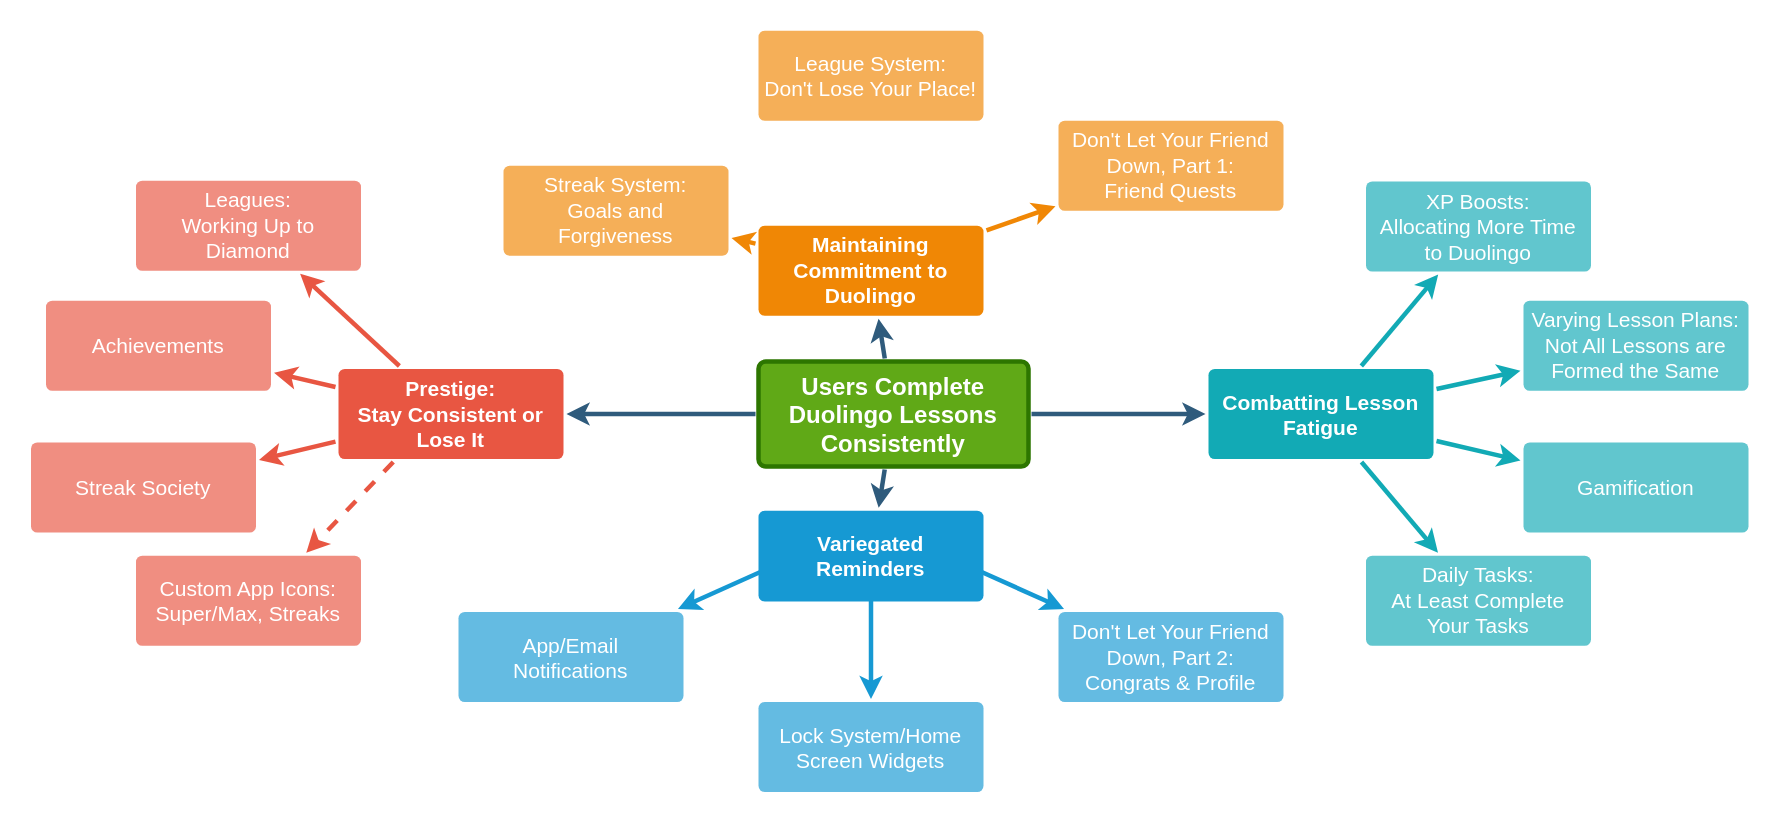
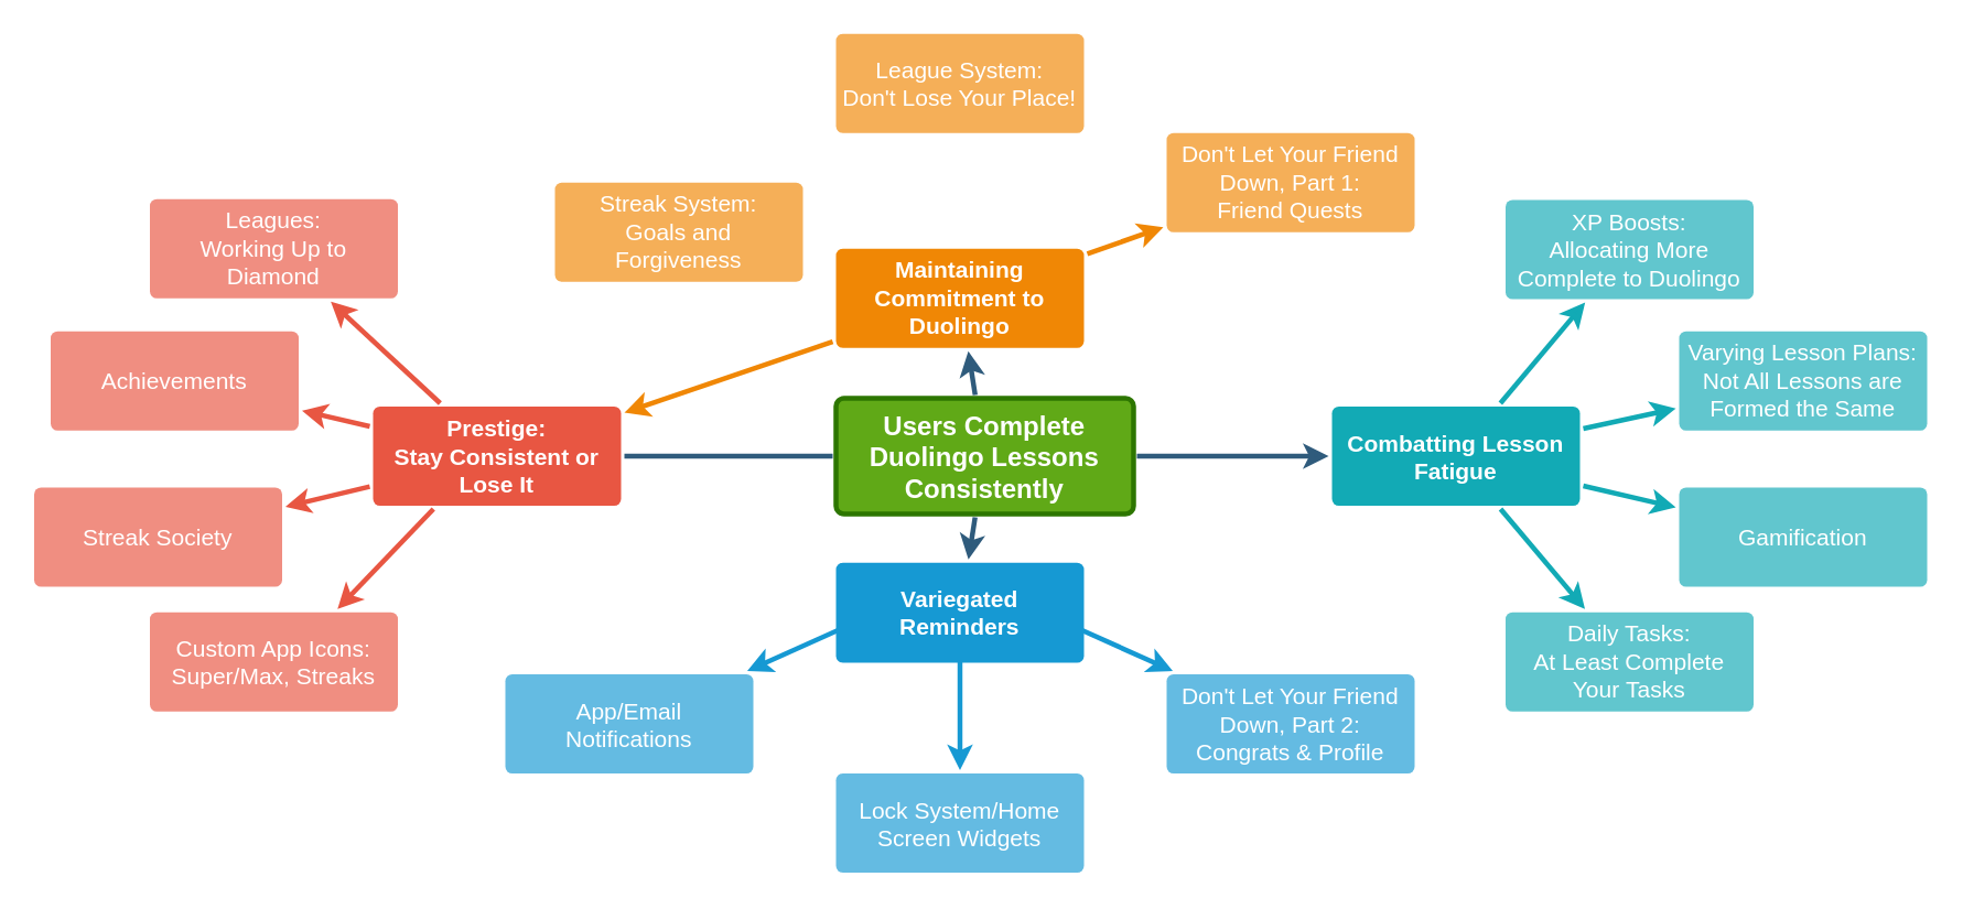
- <mxCell id="35" value="XP Boosts: &lt;br&gt;Allocating More Time to Duolingo" style="rounded=1;whiteSpace=wrap;html=1;shadow=0;labelBackgroundColor=none;strokeColor=none;strokeWidth=3;fillColor=#61c6ce;fontFamily=Helvetica;fontSize=14;fontColor=#FFFFFF;align=center;spacing=5;fontStyle=0;arcSize=7;perimeterSpacing=2;" parent="2" vertex="1"><mxGeometry x="890" y="100.5" width="150" height="60" as="geometry" /></mxCell>
+ <mxCell id="35" value="XP Boosts: &lt;br&gt;Allocating More Complete to Duolingo" style="rounded=1;whiteSpace=wrap;html=1;shadow=0;labelBackgroundColor=none;strokeColor=none;strokeWidth=3;fillColor=#61c6ce;fontFamily=Helvetica;fontSize=14;fontColor=#FFFFFF;align=center;spacing=5;fontStyle=0;arcSize=7;perimeterSpacing=2;" parent="2" vertex="1"><mxGeometry x="890" y="100.5" width="150" height="60" as="geometry" /></mxCell>
- <mxCell id="26" value="" style="edgeStyle=none;rounded=0;jumpStyle=none;html=1;shadow=0;labelBackgroundColor=none;startArrow=none;startFill=0;endArrow=classic;endFill=1;jettySize=auto;orthogonalLoop=1;strokeColor=#F08705;strokeWidth=3;fontFamily=Helvetica;fontSize=14;fontColor=#FFFFFF;spacing=5;" parent="2" source="20" target="25" edge="1"><mxGeometry relative="1" as="geometry" /></mxCell>
+ <mxCell id="26" value="" style="edgeStyle=none;rounded=0;jumpStyle=none;html=1;shadow=0;labelBackgroundColor=none;startArrow=none;startFill=0;endArrow=classic;endFill=1;jettySize=auto;orthogonalLoop=1;strokeColor=#F08705;strokeWidth=3;fontFamily=Helvetica;fontSize=14;fontColor=#FFFFFF;spacing=5;" parent="2" source="20" target="4" edge="1"><mxGeometry relative="1" as="geometry" /></mxCell>
- <mxCell id="5" value="" style="edgeStyle=none;rounded=0;jumpStyle=none;html=1;shadow=0;labelBackgroundColor=none;startArrow=none;startFill=0;endArrow=classic;endFill=1;jettySize=auto;orthogonalLoop=1;strokeColor=#2F5B7C;strokeWidth=3;fontFamily=Helvetica;fontSize=16;fontColor=#23445D;spacing=5;" parent="2" source="3" target="4" edge="1"><mxGeometry relative="1" as="geometry" /></mxCell>
+ <mxCell id="5" value="" style="edgeStyle=none;rounded=0;jumpStyle=none;html=1;shadow=0;labelBackgroundColor=none;startArrow=none;startFill=0;endArrow=none;endFill=1;jettySize=auto;orthogonalLoop=1;strokeColor=#2F5B7C;strokeWidth=3;fontFamily=Helvetica;fontSize=16;fontColor=#23445D;spacing=5;" parent="2" source="3" target="4" edge="1"><mxGeometry relative="1" as="geometry" /></mxCell>
- <mxCell id="38" value="" style="edgeStyle=none;rounded=1;jumpStyle=none;html=1;shadow=0;labelBackgroundColor=none;startArrow=none;startFill=0;jettySize=auto;orthogonalLoop=1;strokeColor=#E85642;strokeWidth=3;fontFamily=Helvetica;fontSize=14;fontColor=#FFFFFF;spacing=5;fontStyle=1;fillColor=#b0e3e6;entryX=0.75;entryY=0;entryDx=0;entryDy=0;exitX=0.25;exitY=1;exitDx=0;exitDy=0;dashed=1;" parent="2" source="4" target="37" edge="1"><mxGeometry relative="1" as="geometry"><mxPoint x="266" y="342" as="sourcePoint" /><mxPoint x="190" y="274.5" as="targetPoint" /></mxGeometry></mxCell>
+ <mxCell id="38" value="" style="edgeStyle=none;rounded=1;jumpStyle=none;html=1;shadow=0;labelBackgroundColor=none;startArrow=none;startFill=0;jettySize=auto;orthogonalLoop=1;strokeColor=#E85642;strokeWidth=3;fontFamily=Helvetica;fontSize=14;fontColor=#FFFFFF;spacing=5;fontStyle=1;fillColor=#b0e3e6;entryX=0.75;entryY=0;entryDx=0;entryDy=0;exitX=0.25;exitY=1;exitDx=0;exitDy=0;" parent="2" source="4" target="37" edge="1"><mxGeometry relative="1" as="geometry"><mxPoint x="266" y="342" as="sourcePoint" /><mxPoint x="190" y="274.5" as="targetPoint" /></mxGeometry></mxCell>
